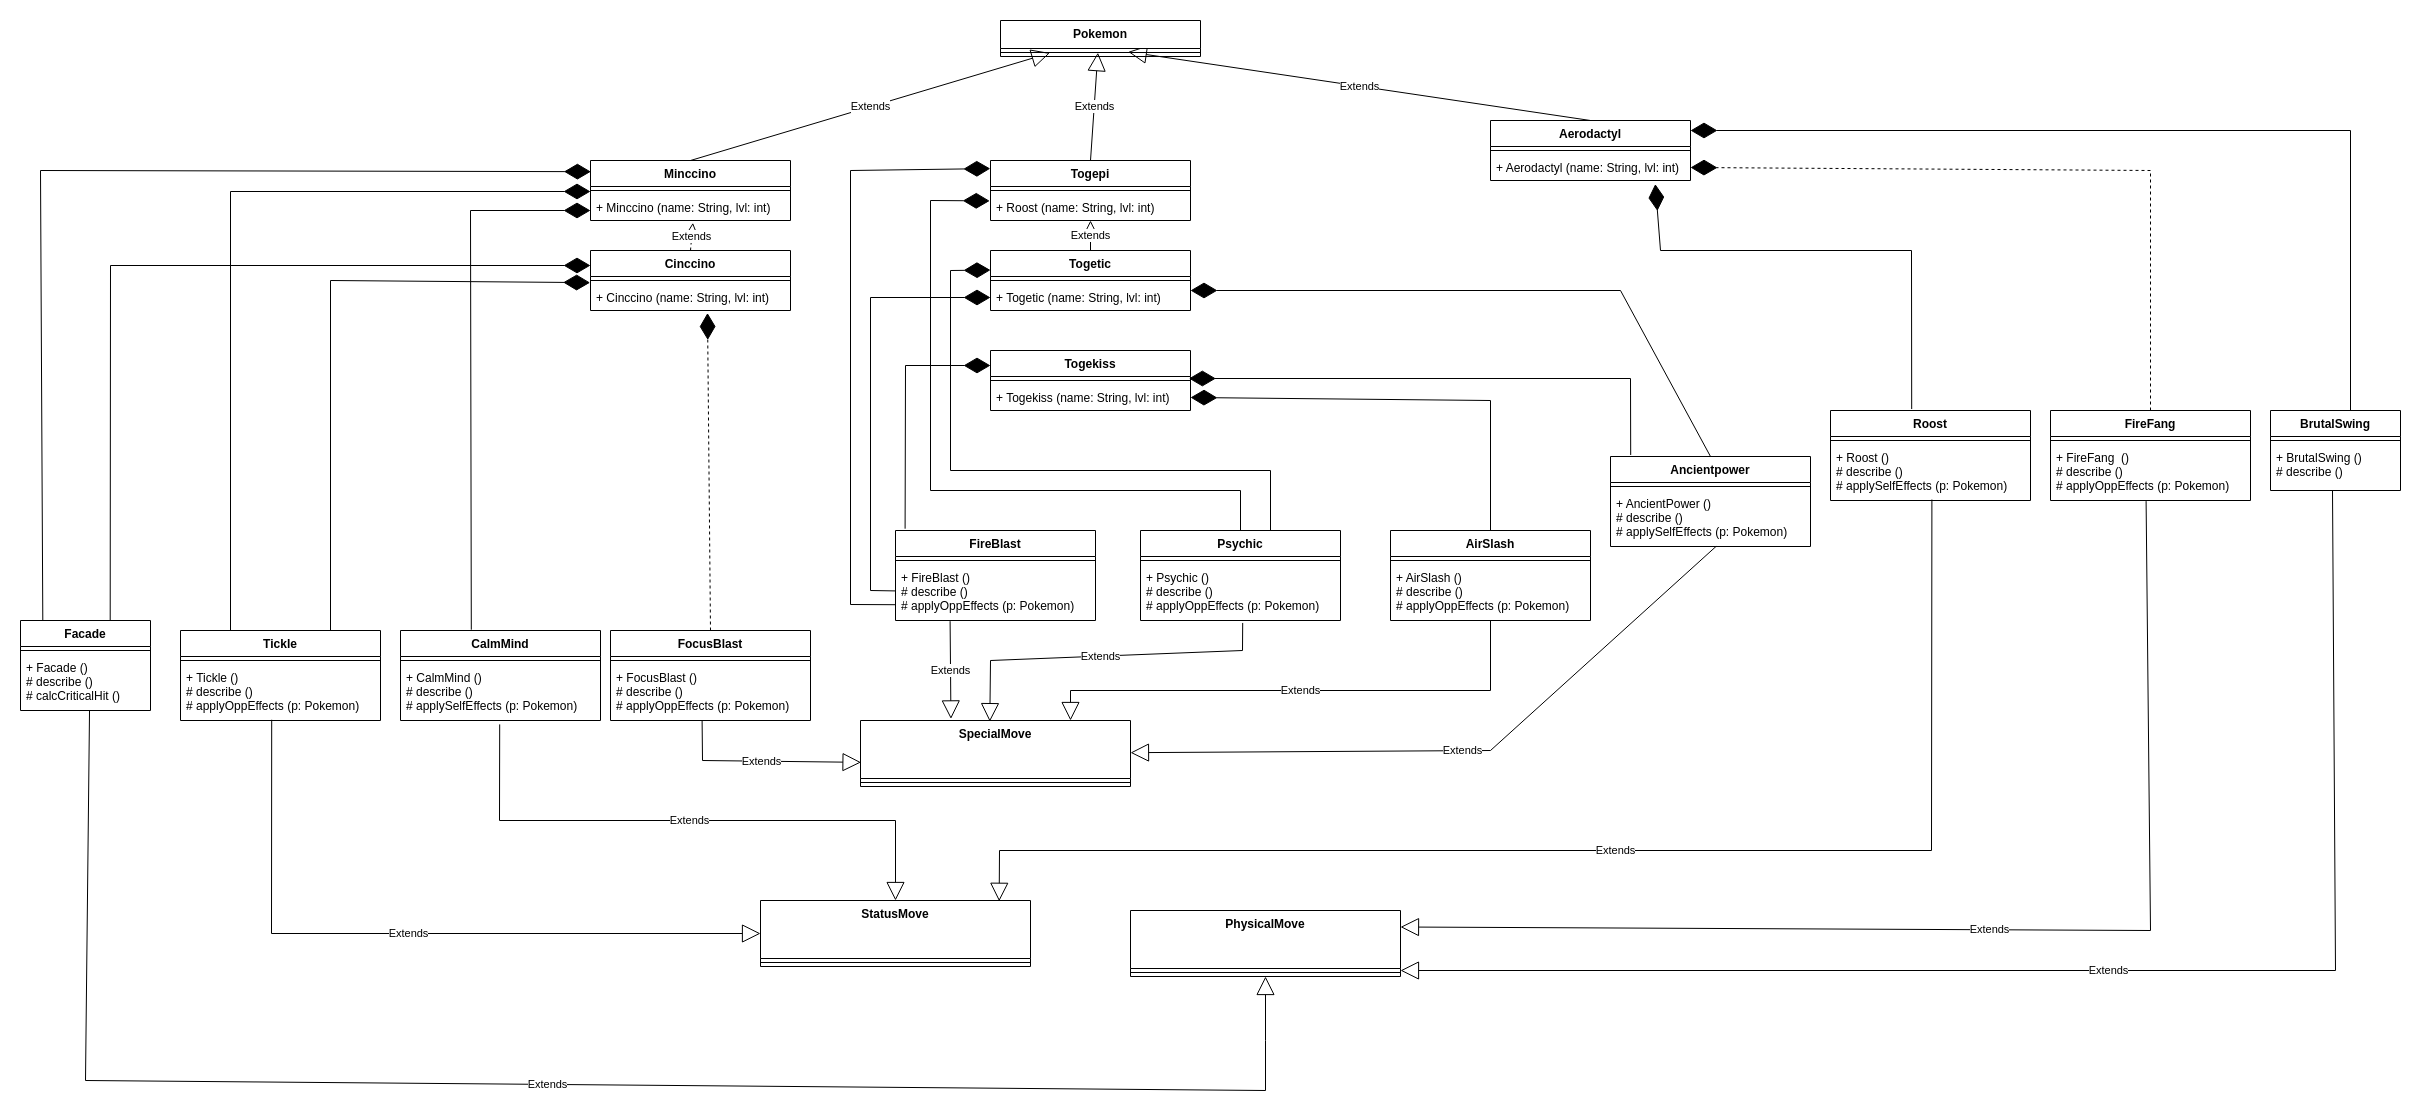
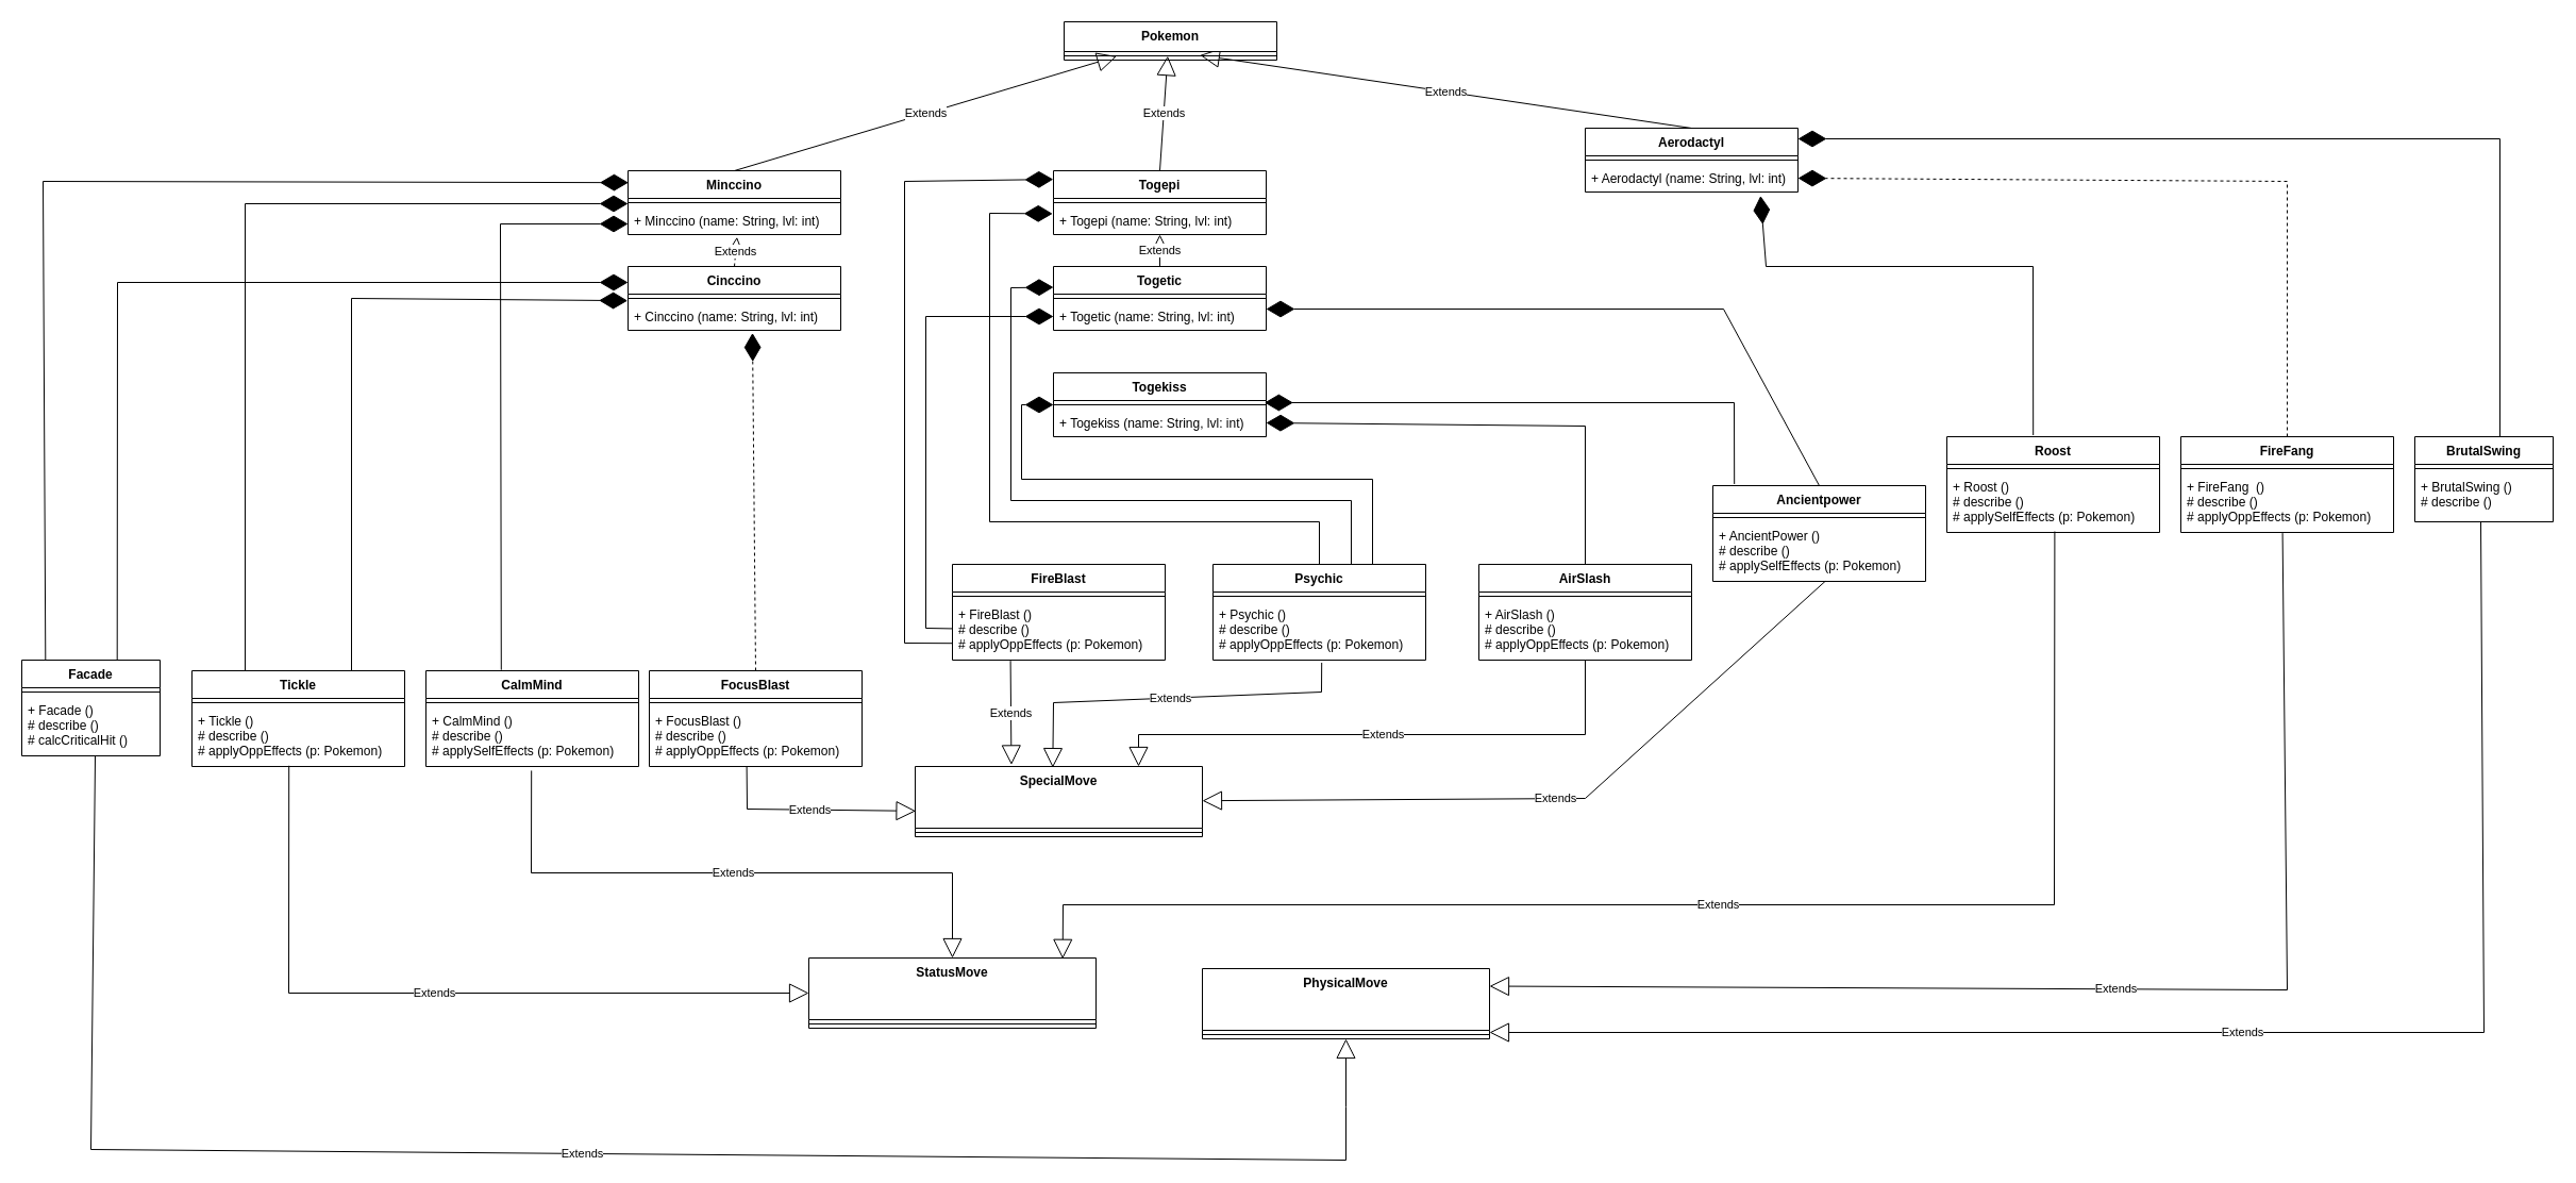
- <mxCell id="12" value="+ Roost (name: String, lvl: int)" style="text;strokeColor=none;fillColor=none;align=left;verticalAlign=top;spacingLeft=4;spacingRight=4;overflow=hidden;rotatable=0;points=[[0,0.5],[1,0.5]];portConstraint=eastwest;" vertex="1" parent="10"><mxGeometry y="34" width="200" height="26" as="geometry" /></mxCell>
+ <mxCell id="12" value="+ Togepi (name: String, lvl: int)" style="text;strokeColor=none;fillColor=none;align=left;verticalAlign=top;spacingLeft=4;spacingRight=4;overflow=hidden;rotatable=0;points=[[0,0.5],[1,0.5]];portConstraint=eastwest;" vertex="1" parent="10"><mxGeometry y="34" width="200" height="26" as="geometry" /></mxCell>
- <mxCell id="88" value="" style="endArrow=diamondThin;endFill=1;endSize=24;html=1;rounded=0;exitX=0.048;exitY=-0.02;exitDx=0;exitDy=0;entryX=0;entryY=0.25;entryDx=0;entryDy=0;exitPerimeter=0;" edge="1" parent="1" source="69" target="22"><mxGeometry width="160" relative="1" as="geometry"><mxPoint x="905.2" y="600.432" as="sourcePoint" /><mxPoint x="1000" y="307" as="targetPoint" /><Array as="points"><mxPoint x="905" y="365" /></Array></mxGeometry></mxCell>
+ <mxCell id="85" value="" style="endArrow=diamondThin;endFill=1;endSize=24;html=1;rounded=0;entryX=0;entryY=0.5;entryDx=0;entryDy=0;exitX=0.75;exitY=0;exitDx=0;exitDy=0;" edge="1" parent="1" source="65" target="22"><mxGeometry width="160" relative="1" as="geometry"><mxPoint x="1280" y="540" as="sourcePoint" /><mxPoint x="1005" y="280" as="targetPoint" /><Array as="points"><mxPoint x="1290" y="450" /><mxPoint x="960" y="450" /><mxPoint x="960" y="380" /></Array></mxGeometry></mxCell>
